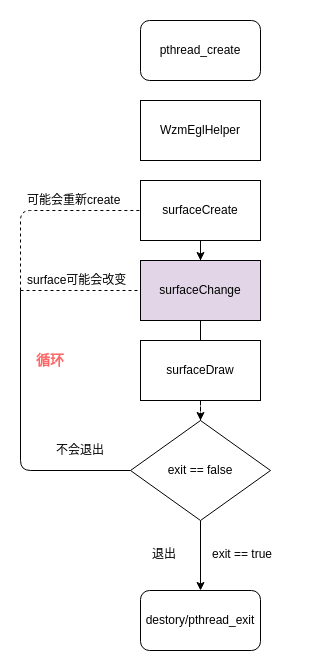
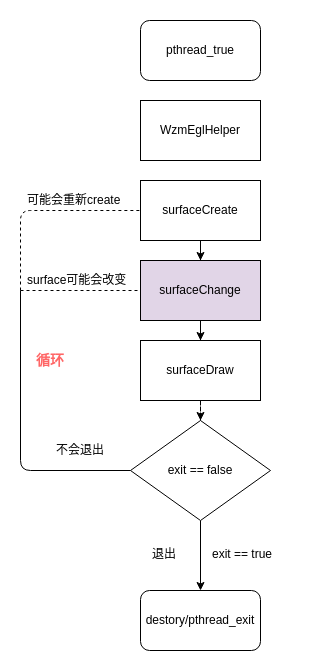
- <mxCell id="2" value="pthread_create" style="rounded=1;whiteSpace=wrap;html=1;" parent="1" vertex="1"><mxGeometry x="140" y="20" width="120" height="60" as="geometry" /></mxCell>
+ <mxCell id="2" value="pthread_true" style="rounded=1;whiteSpace=wrap;html=1;" parent="1" vertex="1"><mxGeometry x="140" y="20" width="120" height="60" as="geometry" /></mxCell>
- <mxCell id="6" value="" style="edgeStyle=orthogonalEdgeStyle;rounded=0;orthogonalLoop=1;jettySize=auto;html=1;endArrow=none;" parent="1" source="7" target="9" edge="1"><mxGeometry relative="1" as="geometry" /></mxCell>
+ <mxCell id="6" value="" style="edgeStyle=orthogonalEdgeStyle;rounded=0;orthogonalLoop=1;jettySize=auto;html=1;" parent="1" source="7" target="9" edge="1"><mxGeometry relative="1" as="geometry" /></mxCell>
